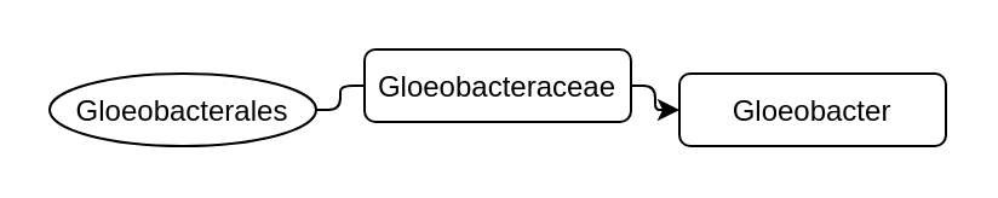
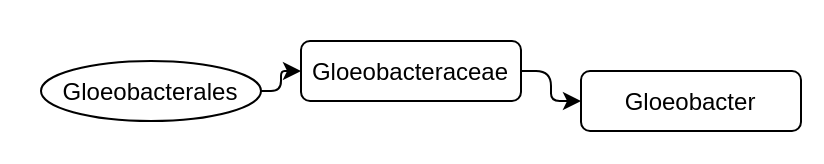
- <mxCell id="4" value="" style="edgeStyle=elbowEdgeStyle;elbow=horizontal;endArrow=none;" parent="1" source="2" target="3" edge="1"><mxGeometry relative="1" as="geometry" /></mxCell>
+ <mxCell id="4" value="" style="edgeStyle=elbowEdgeStyle;elbow=horizontal;" parent="1" source="2" target="3" edge="1"><mxGeometry relative="1" as="geometry" /></mxCell>
- <mxCell id="5" value="Gloeobacter" style="rounded=1;" parent="1" vertex="1"><mxGeometry x="280" y="30" width="110" height="30" as="geometry" /></mxCell>
+ <mxCell id="5" value="Gloeobacter" style="rounded=1;" parent="1" vertex="1"><mxGeometry x="290" y="35" width="110" height="30" as="geometry" /></mxCell>
